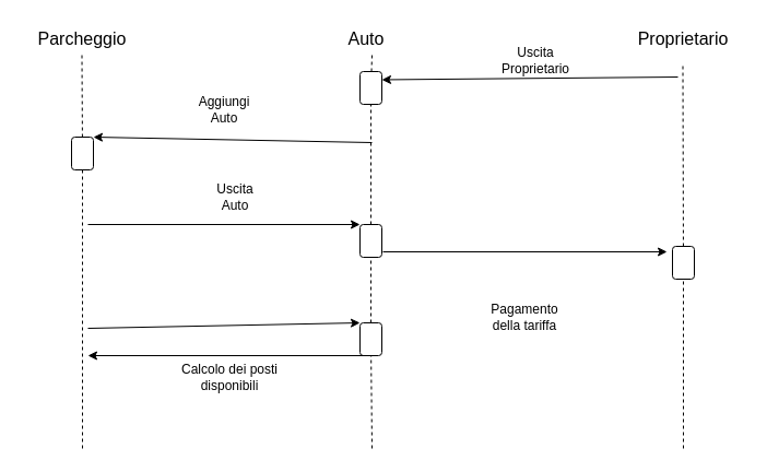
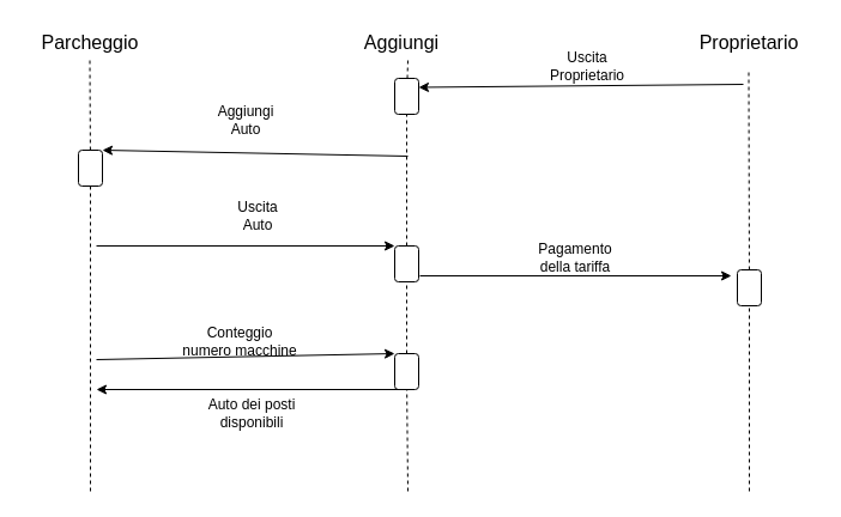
- <mxCell id="2" value="&lt;font style=&quot;font-size: 16px;&quot;&gt;Auto&lt;/font&gt;" style="text;html=1;align=center;verticalAlign=middle;whiteSpace=wrap;rounded=0;" vertex="1" parent="1"><mxGeometry x="280" y="20" width="110" height="30" as="geometry" /></mxCell>
+ <mxCell id="2" value="&lt;font style=&quot;font-size: 16px;&quot;&gt;Aggiungi&lt;/font&gt;" style="text;html=1;align=center;verticalAlign=middle;whiteSpace=wrap;rounded=0;" vertex="1" parent="1"><mxGeometry x="280" y="20" width="110" height="30" as="geometry" /></mxCell>
+ <mxCell id="27" value="Conteggio numero macchine" style="text;html=1;align=center;verticalAlign=middle;whiteSpace=wrap;rounded=0;" vertex="1" parent="1"><mxGeometry x="150" y="270" width="100" height="30" as="geometry" /></mxCell>
- <mxCell id="23" value="Pagamento della tariffa" style="text;html=1;align=center;verticalAlign=middle;whiteSpace=wrap;rounded=0;" vertex="1" parent="1"><mxGeometry x="450" y="275" width="60" height="30" as="geometry" /></mxCell>
+ <mxCell id="23" value="Pagamento della tariffa" style="text;html=1;align=center;verticalAlign=middle;whiteSpace=wrap;rounded=0;" vertex="1" parent="1"><mxGeometry x="450" y="200" width="60" height="30" as="geometry" /></mxCell>
- <mxCell id="29" value="Calcolo dei posti disponibili" style="text;html=1;align=center;verticalAlign=middle;whiteSpace=wrap;rounded=0;" vertex="1" parent="1"><mxGeometry x="160" y="330" width="100" height="30" as="geometry" /></mxCell>
+ <mxCell id="29" value="Auto dei posti disponibili" style="text;html=1;align=center;verticalAlign=middle;whiteSpace=wrap;rounded=0;" vertex="1" parent="1"><mxGeometry x="160" y="330" width="100" height="30" as="geometry" /></mxCell>
